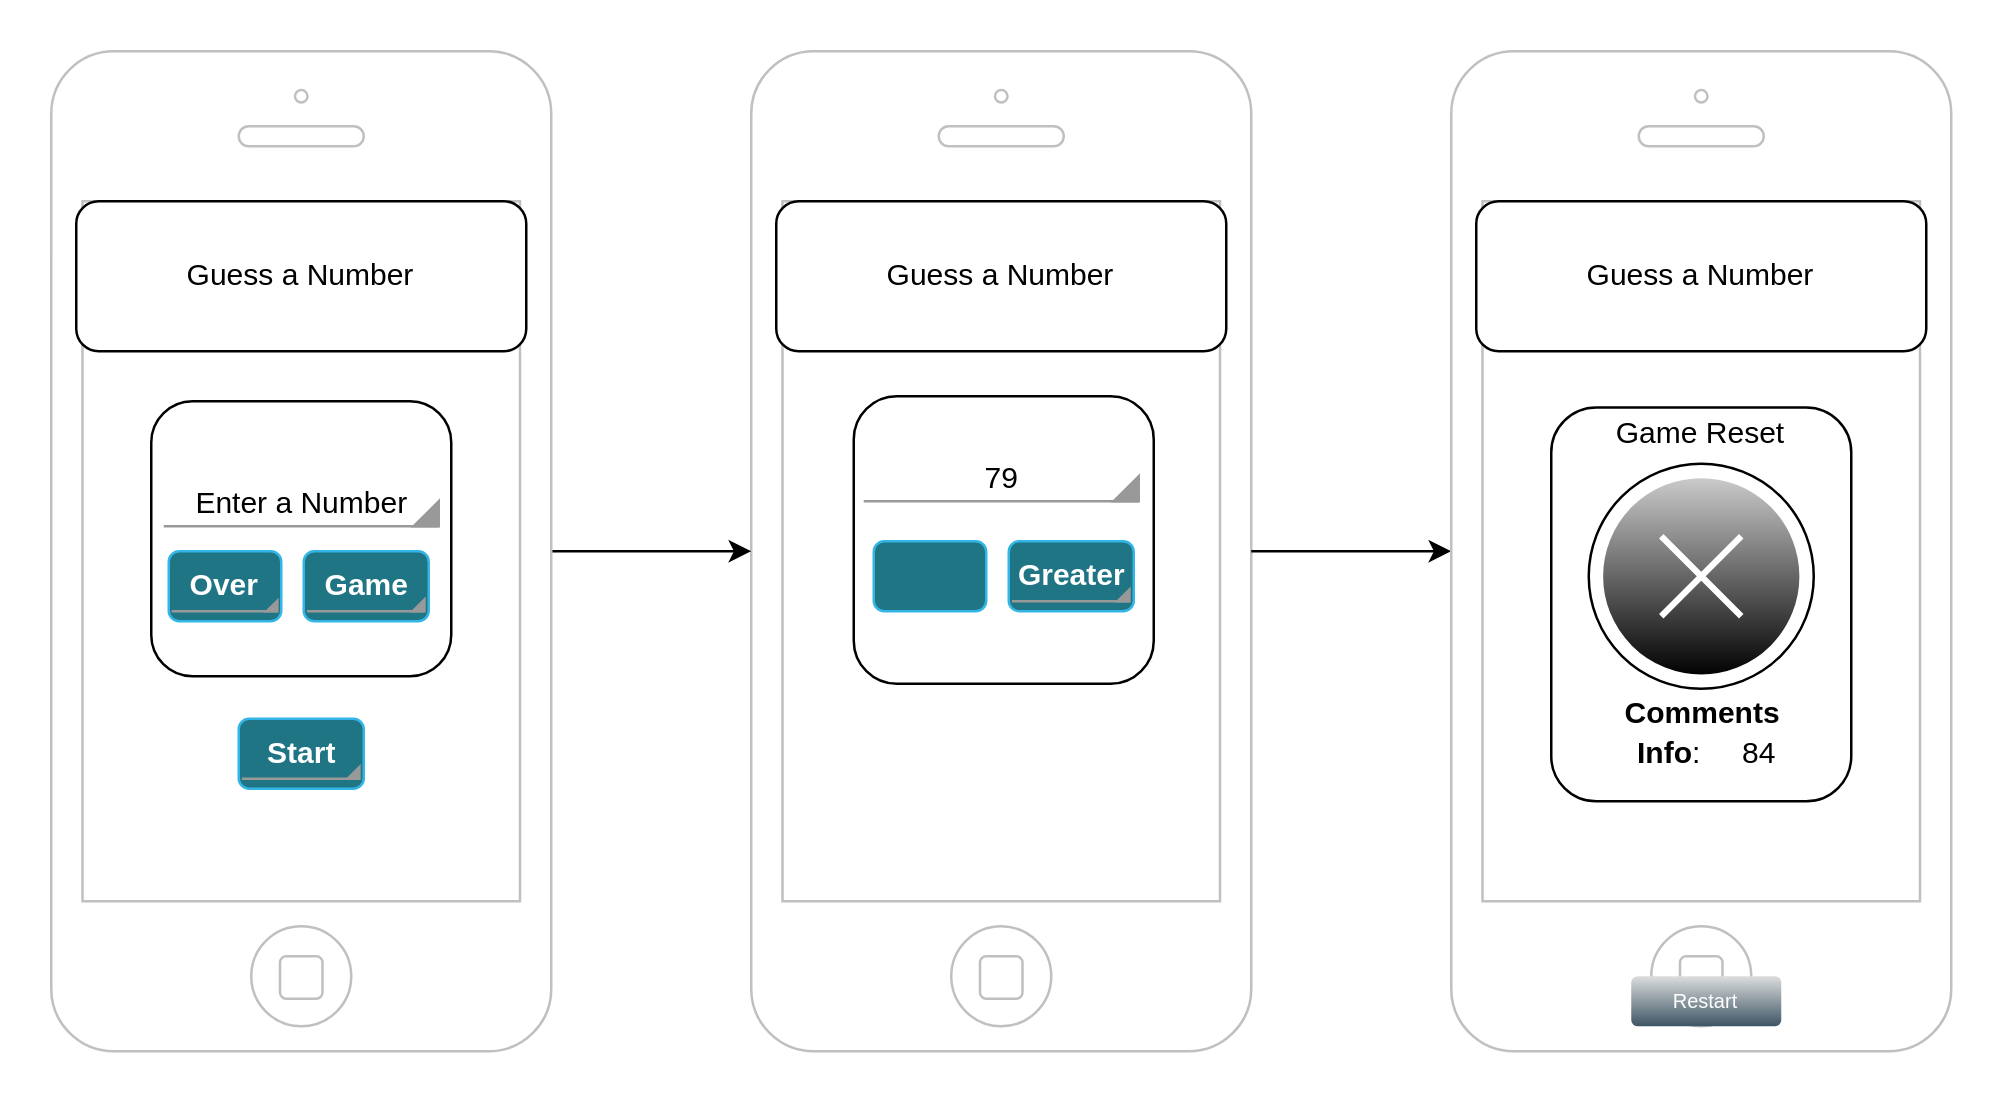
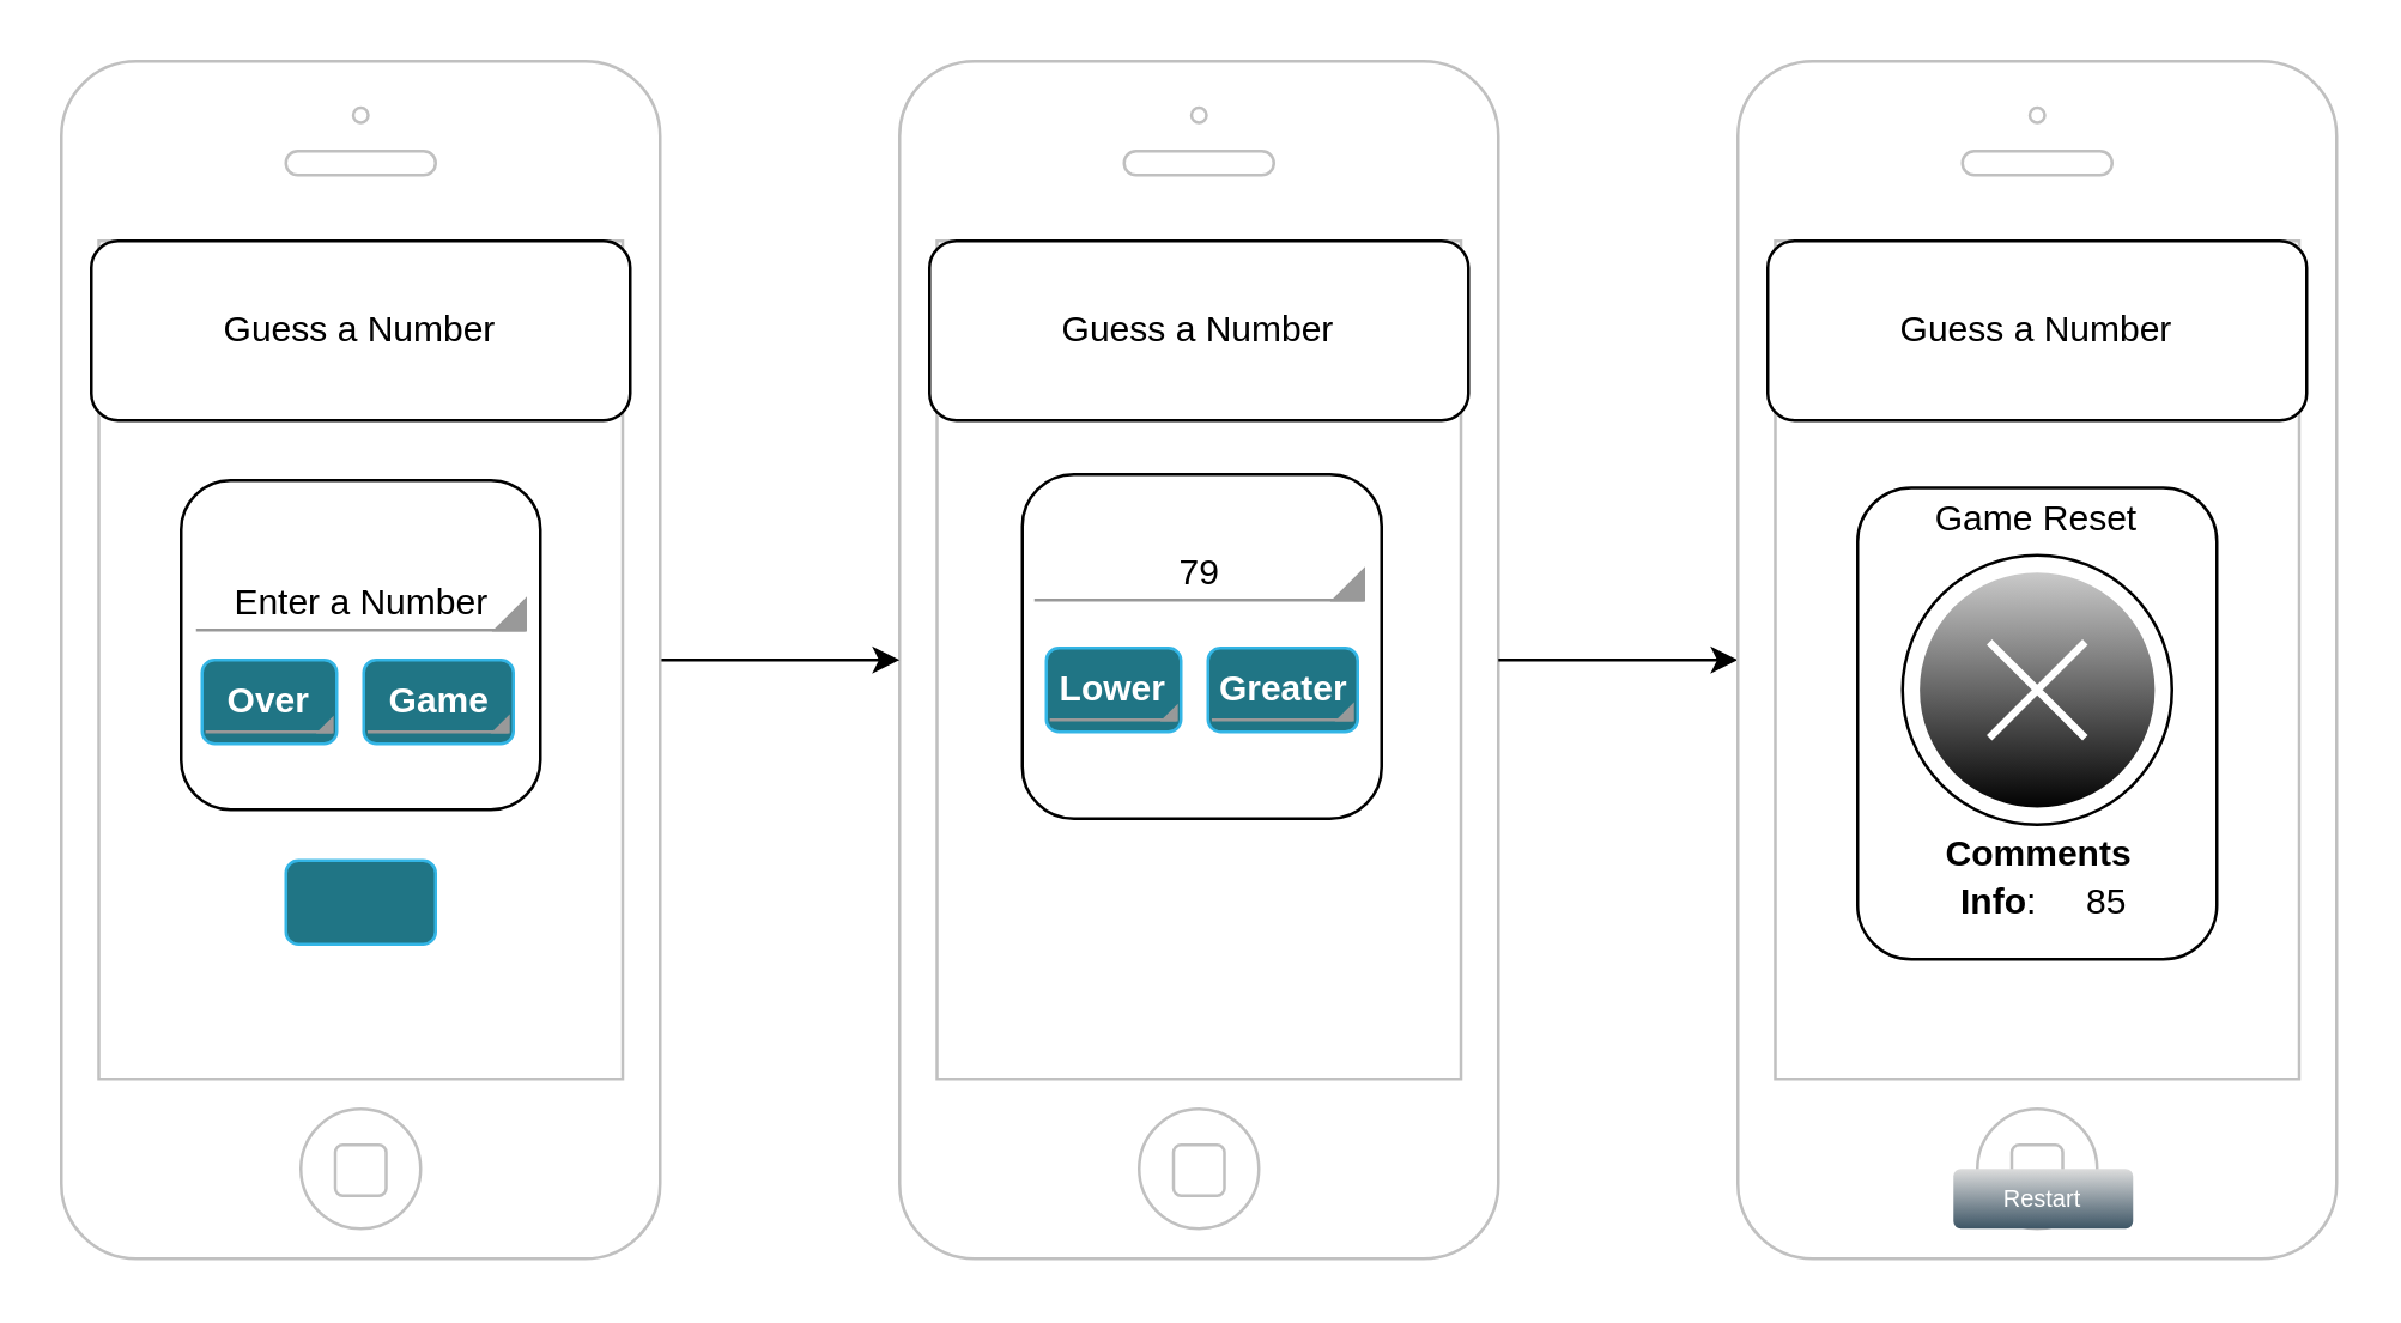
+ <mxCell id="22" value="Lower" style="strokeWidth=1;html=1;shadow=0;dashed=0;shape=mxgraph.android.spinner2;fontStyle=1;fontColor=#ffffff;align=center;verticalAlign=middle;strokeColor=#999999;fillColor=#999999;" vertex="1" parent="21"><mxGeometry x="1.154" y="4" width="42.308" height="20" as="geometry" /></mxCell>
- <mxCell id="14" value="Start" style="strokeWidth=1;html=1;shadow=0;dashed=0;shape=mxgraph.android.spinner2;fontStyle=1;fontColor=#ffffff;align=center;verticalAlign=middle;strokeColor=#999999;fillColor=#999999;" vertex="1" parent="13"><mxGeometry x="1.282" y="4" width="47.009" height="20" as="geometry" /></mxCell>
- <mxCell id="28" value="&lt;b&gt;Info&lt;/b&gt;:&amp;nbsp; &amp;nbsp; &amp;nbsp;84" style="text;html=1;strokeColor=none;fillColor=none;align=center;verticalAlign=middle;whiteSpace=wrap;rounded=0;" vertex="1" parent="1"><mxGeometry x="635" y="291" width="95" height="20" as="geometry" /></mxCell>
+ <mxCell id="28" value="&lt;b&gt;Info&lt;/b&gt;:&amp;nbsp; &amp;nbsp; &amp;nbsp;85" style="text;html=1;strokeColor=none;fillColor=none;align=center;verticalAlign=middle;whiteSpace=wrap;rounded=0;" vertex="1" parent="1"><mxGeometry x="635" y="291" width="95" height="20" as="geometry" /></mxCell>
